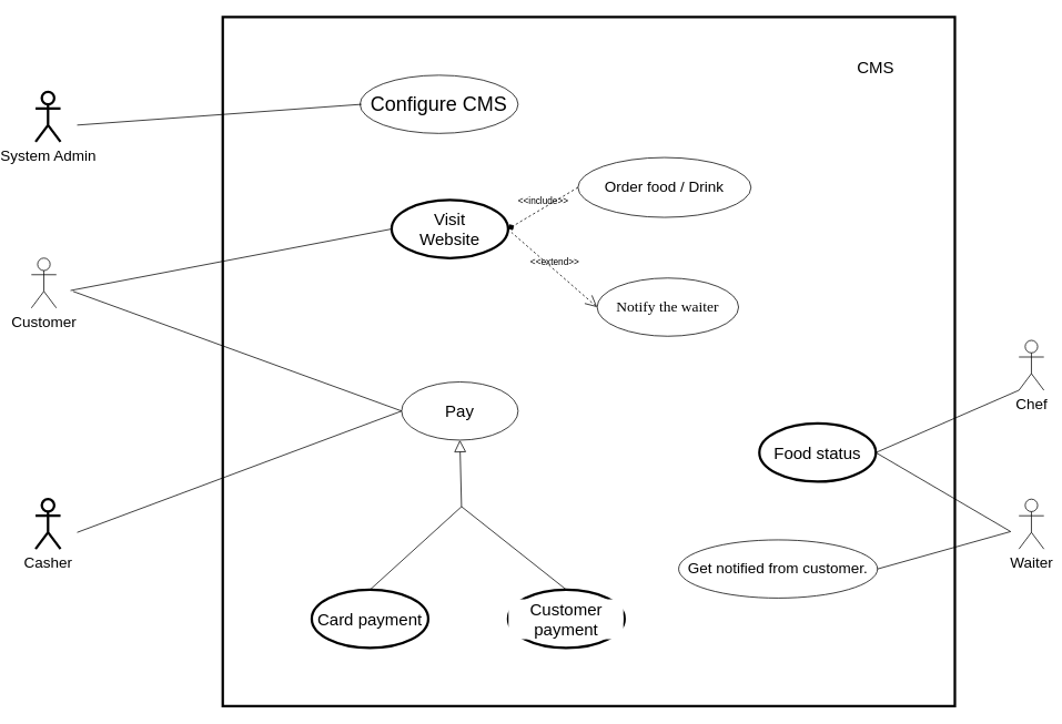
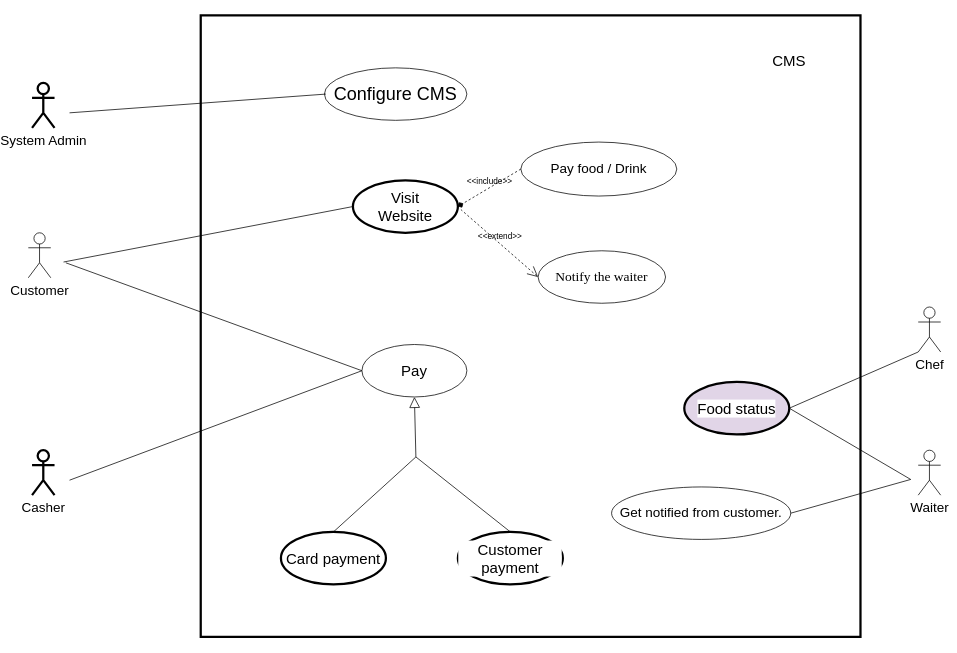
- <mxCell id="8" value="&lt;font style=&quot;font-size: 18px&quot;&gt;Order food / Drink&lt;/font&gt;" style="ellipse;whiteSpace=wrap;html=1;labelBackgroundColor=#ffffff;" vertex="1" parent="1"><mxGeometry x="677" y="189" width="208" height="72" as="geometry" /></mxCell>
+ <mxCell id="8" value="&lt;font style=&quot;font-size: 18px&quot;&gt;Pay food / Drink&lt;/font&gt;" style="ellipse;whiteSpace=wrap;html=1;labelBackgroundColor=#ffffff;" vertex="1" parent="1"><mxGeometry x="677" y="189" width="208" height="72" as="geometry" /></mxCell>
- <mxCell id="12" value="&lt;span style=&quot;font-size: 20px&quot;&gt;Food status&lt;/span&gt;" style="ellipse;whiteSpace=wrap;html=1;strokeWidth=3;labelBackgroundColor=#ffffff;" vertex="1" parent="1"><mxGeometry x="895" y="509" width="140" height="70" as="geometry" /></mxCell>
+ <mxCell id="12" value="&lt;span style=&quot;font-size: 20px&quot;&gt;Food status&lt;/span&gt;" style="ellipse;whiteSpace=wrap;html=1;strokeWidth=3;labelBackgroundColor=#ffffff;fillColor=#e1d5e7;" vertex="1" parent="1"><mxGeometry x="895" y="509" width="140" height="70" as="geometry" /></mxCell>
